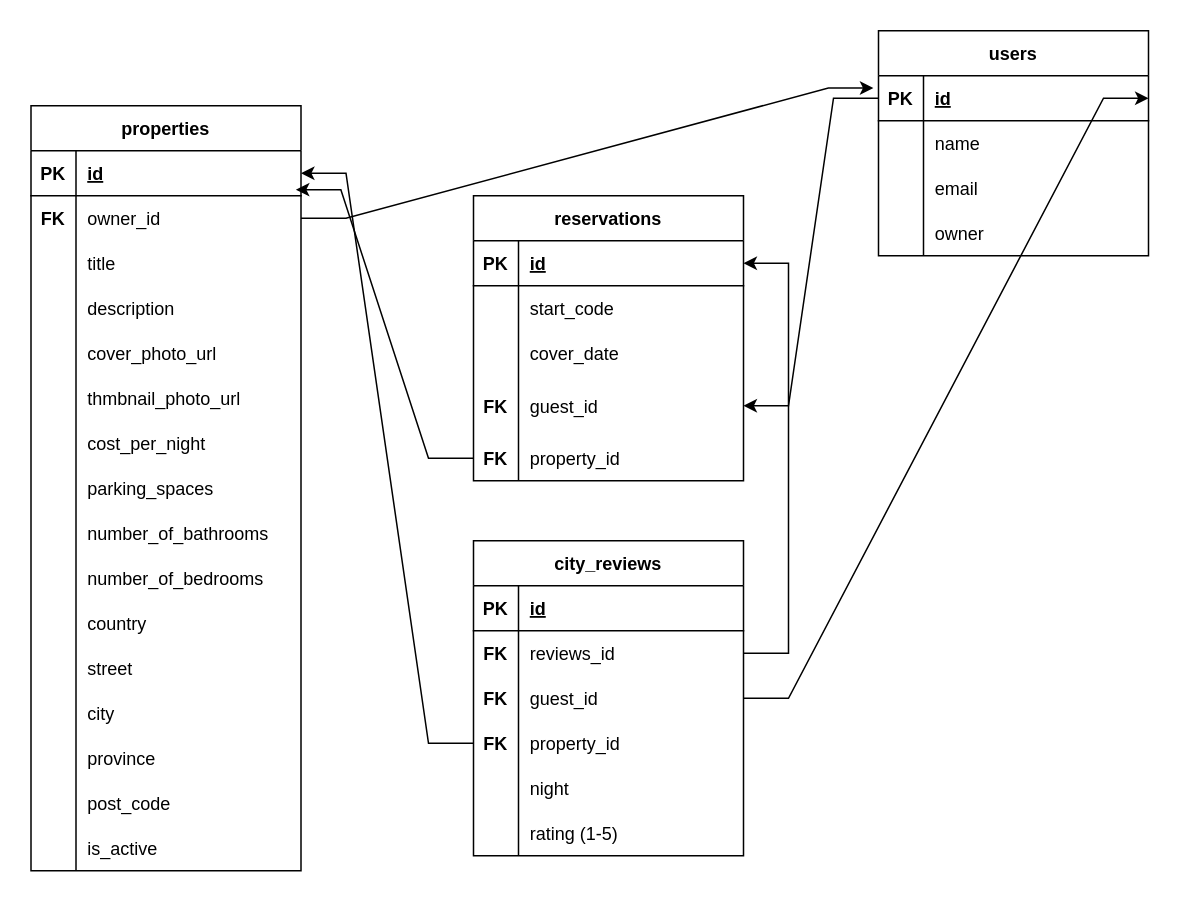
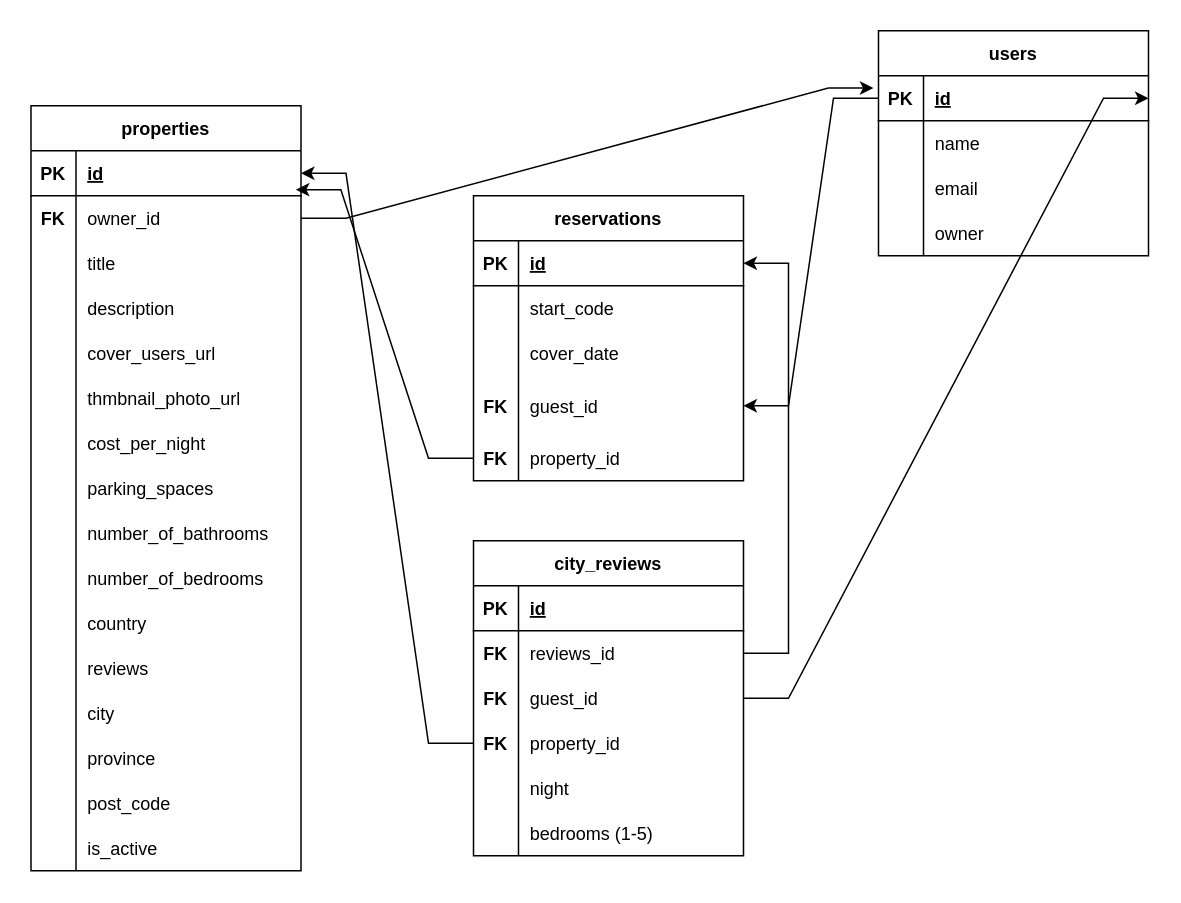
- <mxCell id="30" value="cover_photo_url" style="shape=partialRectangle;connectable=0;fillColor=none;top=0;left=0;bottom=0;right=0;align=left;spacingLeft=6;overflow=hidden;" vertex="1" parent="28"><mxGeometry x="30" width="150" height="30" as="geometry"><mxRectangle width="150" height="30" as="alternateBounds" /></mxGeometry></mxCell>
+ <mxCell id="30" value="cover_users_url" style="shape=partialRectangle;connectable=0;fillColor=none;top=0;left=0;bottom=0;right=0;align=left;spacingLeft=6;overflow=hidden;" vertex="1" parent="28"><mxGeometry x="30" width="150" height="30" as="geometry"><mxRectangle width="150" height="30" as="alternateBounds" /></mxGeometry></mxCell>
- <mxCell id="51" value="street" style="shape=partialRectangle;connectable=0;fillColor=none;top=0;left=0;bottom=0;right=0;align=left;spacingLeft=6;overflow=hidden;" vertex="1" parent="49"><mxGeometry x="30" width="150" height="30" as="geometry"><mxRectangle width="150" height="30" as="alternateBounds" /></mxGeometry></mxCell>
+ <mxCell id="51" value="reviews" style="shape=partialRectangle;connectable=0;fillColor=none;top=0;left=0;bottom=0;right=0;align=left;spacingLeft=6;overflow=hidden;" vertex="1" parent="49"><mxGeometry x="30" width="150" height="30" as="geometry"><mxRectangle width="150" height="30" as="alternateBounds" /></mxGeometry></mxCell>
- <mxCell id="98" value="rating (1-5)" style="shape=partialRectangle;connectable=0;fillColor=none;top=0;left=0;bottom=0;right=0;align=left;spacingLeft=6;overflow=hidden;" vertex="1" parent="96"><mxGeometry x="30" width="150" height="30" as="geometry"><mxRectangle width="150" height="30" as="alternateBounds" /></mxGeometry></mxCell>
+ <mxCell id="98" value="bedrooms (1-5)" style="shape=partialRectangle;connectable=0;fillColor=none;top=0;left=0;bottom=0;right=0;align=left;spacingLeft=6;overflow=hidden;" vertex="1" parent="96"><mxGeometry x="30" width="150" height="30" as="geometry"><mxRectangle width="150" height="30" as="alternateBounds" /></mxGeometry></mxCell>
